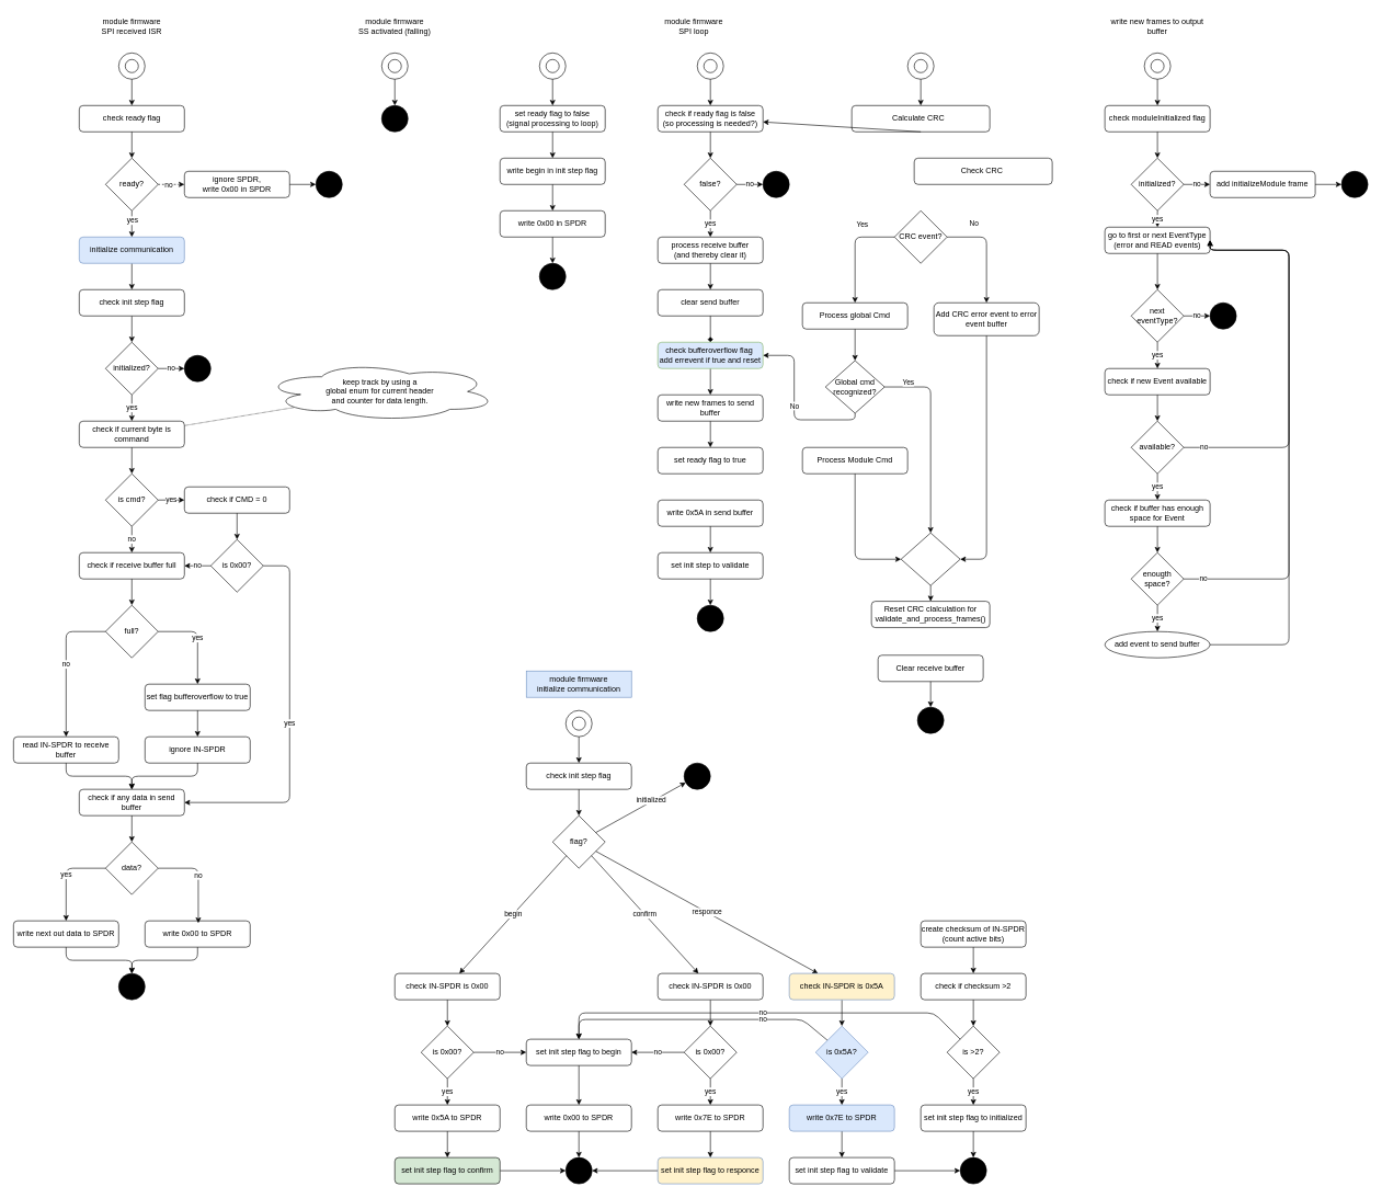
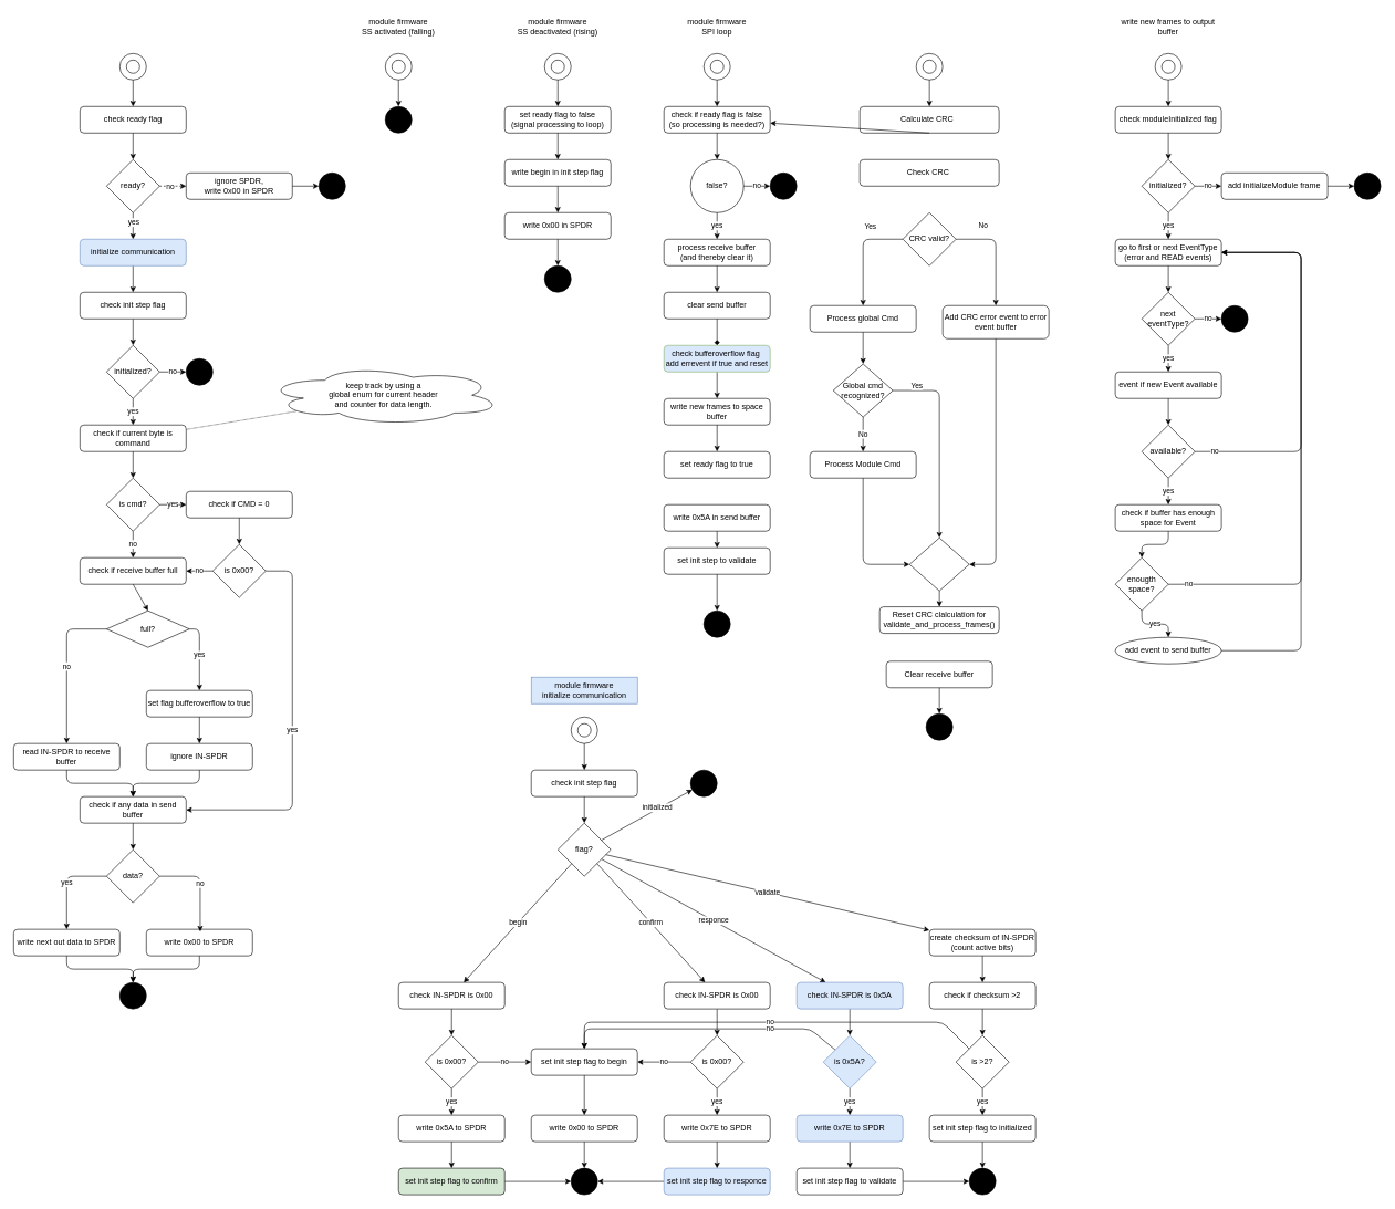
- <mxCell id="2" value="module firmware&lt;br&gt;SPI received ISR" style="rounded=0;whiteSpace=wrap;html=1;fillColor=none;strokeColor=none;" parent="1" vertex="1"><mxGeometry x="120" y="20" width="160" height="40" as="geometry" /></mxCell>
+ <mxCell id="24" value="module firmware&lt;br&gt;SS deactivated (rising)" style="rounded=0;whiteSpace=wrap;html=1;fillColor=none;strokeColor=none;" parent="1" vertex="1"><mxGeometry x="760" y="20" width="160" height="40" as="geometry" /></mxCell>
- <mxCell id="57" value="module firmware&lt;br&gt;SPI loop" style="rounded=0;whiteSpace=wrap;html=1;fillColor=none;strokeColor=none;" parent="1" vertex="1"><mxGeometry x="975" y="20" width="160" height="40" as="geometry" /></mxCell>
+ <mxCell id="57" value="module firmware&lt;br&gt;SPI loop" style="rounded=0;whiteSpace=wrap;html=1;fillColor=none;strokeColor=none;" parent="1" vertex="1"><mxGeometry x="1000" y="20" width="160" height="40" as="geometry" /></mxCell>
- <mxCell id="196" value="Check CRC&amp;nbsp;" style="rounded=1;whiteSpace=wrap;html=1;fillColor=none;" vertex="1" parent="1"><mxGeometry x="1390" y="240" width="210" height="40" as="geometry" /></mxCell>
+ <mxCell id="196" value="Check CRC&amp;nbsp;" style="rounded=1;whiteSpace=wrap;html=1;fillColor=none;" vertex="1" parent="1"><mxGeometry x="1295" y="240" width="210" height="40" as="geometry" /></mxCell>
- <mxCell id="67" value="false?" style="rhombus;whiteSpace=wrap;html=1;fillColor=none;" parent="1" vertex="1"><mxGeometry x="1040" y="240" width="80" height="80" as="geometry" /></mxCell>
+ <mxCell id="67" value="false?" style="ellipse;whiteSpace=wrap;html=1;fillColor=none;" parent="1" vertex="1"><mxGeometry x="1040" y="240" width="80" height="80" as="geometry" /></mxCell>
- <mxCell id="201" value="CRC event?" style="rhombus;whiteSpace=wrap;html=1;fillColor=none;" vertex="1" parent="1"><mxGeometry x="1360" y="320" width="80" height="80" as="geometry" /></mxCell>
+ <mxCell id="201" value="CRC valid?" style="rhombus;whiteSpace=wrap;html=1;fillColor=none;" vertex="1" parent="1"><mxGeometry x="1360" y="320" width="80" height="80" as="geometry" /></mxCell>
- <mxCell id="93" value="go to first or next EventType&lt;br&gt;(error and READ events)" style="rounded=1;whiteSpace=wrap;html=1;fillColor=none;" parent="1" vertex="1"><mxGeometry x="1680" y="345" width="160" height="40" as="geometry" /></mxCell>
+ <mxCell id="93" value="go to first or next EventType&lt;br&gt;(error and READ events)" style="rounded=1;whiteSpace=wrap;html=1;fillColor=none;" parent="1" vertex="1"><mxGeometry x="1680" y="360" width="160" height="40" as="geometry" /></mxCell>
- <mxCell id="95" value="check if new Event available" style="rounded=1;whiteSpace=wrap;html=1;fillColor=none;" parent="1" vertex="1"><mxGeometry x="1680" y="560" width="160" height="40" as="geometry" /></mxCell>
+ <mxCell id="95" value="event if new Event available" style="rounded=1;whiteSpace=wrap;html=1;fillColor=none;" parent="1" vertex="1"><mxGeometry x="1680" y="560" width="160" height="40" as="geometry" /></mxCell>
- <mxCell id="76" value="write new frames to send buffer" style="rounded=1;whiteSpace=wrap;html=1;fillColor=none;" parent="1" vertex="1"><mxGeometry x="1000" y="600" width="160" height="40" as="geometry" /></mxCell>
+ <mxCell id="76" value="write new frames to space buffer" style="rounded=1;whiteSpace=wrap;html=1;fillColor=none;" parent="1" vertex="1"><mxGeometry x="1000" y="600" width="160" height="40" as="geometry" /></mxCell>
- <mxCell id="206" value="No" style="edgeStyle=orthogonalEdgeStyle;html=1;exitX=0.5;exitY=1;exitDx=0;exitDy=0;" edge="1" parent="1" source="209" target="181"><mxGeometry relative="1" as="geometry" /></mxCell>
+ <mxCell id="206" value="No" style="edgeStyle=orthogonalEdgeStyle;html=1;exitX=0.5;exitY=1;exitDx=0;exitDy=0;entryX=0.5;entryY=0;entryDx=0;entryDy=0;" edge="1" parent="1" source="209" target="211"><mxGeometry relative="1" as="geometry" /></mxCell>
- <mxCell id="179" value="set init step to validate" style="rounded=1;whiteSpace=wrap;html=1;fillColor=none;" parent="1" vertex="1"><mxGeometry x="1000" y="840" width="160" height="40" as="geometry" /></mxCell>
+ <mxCell id="179" value="set init step to validate" style="rounded=1;whiteSpace=wrap;html=1;fillColor=none;" parent="1" vertex="1"><mxGeometry x="1000" y="825" width="160" height="40" as="geometry" /></mxCell>
- <mxCell id="109" value="enougth&lt;br&gt;space?" style="rhombus;whiteSpace=wrap;html=1;fillColor=none;" parent="1" vertex="1"><mxGeometry x="1720" y="840" width="80" height="80" as="geometry" /></mxCell>
+ <mxCell id="109" value="enougth&lt;br&gt;space?" style="rhombus;whiteSpace=wrap;html=1;fillColor=none;" parent="1" vertex="1"><mxGeometry x="1680" y="840" width="80" height="80" as="geometry" /></mxCell>
- <mxCell id="50" value="full?" style="rhombus;whiteSpace=wrap;html=1;fillColor=none;" parent="1" vertex="1"><mxGeometry x="160" y="920" width="80" height="80" as="geometry" /></mxCell>
+ <mxCell id="50" value="full?" style="rhombus;whiteSpace=wrap;html=1;fillColor=none;" parent="1" vertex="1"><mxGeometry x="160" y="920" width="125" height="55" as="geometry" /></mxCell>
+ <mxCell id="132" value="validate" style="edgeStyle=none;html=1;" parent="1" source="135" target="161" edge="1"><mxGeometry relative="1" as="geometry" /></mxCell>
- <mxCell id="150" value="check IN-SPDR is 0x5A" style="rounded=1;whiteSpace=wrap;html=1;fillColor=#fff2cc;strokeColor=#6c8ebf;" parent="1" vertex="1"><mxGeometry x="1200" y="1480" width="160" height="40" as="geometry" /></mxCell>
+ <mxCell id="150" value="check IN-SPDR is 0x5A" style="rounded=1;whiteSpace=wrap;html=1;fillColor=#dae8fc;strokeColor=#6c8ebf;" parent="1" vertex="1"><mxGeometry x="1200" y="1480" width="160" height="40" as="geometry" /></mxCell>
- <mxCell id="189" value="set init step flag to responce" style="rounded=1;whiteSpace=wrap;html=1;fillColor=#fff2cc;strokeColor=#6c8ebf;" parent="1" vertex="1"><mxGeometry x="1000" y="1760" width="160" height="40" as="geometry" /></mxCell>
+ <mxCell id="189" value="set init step flag to responce" style="rounded=1;whiteSpace=wrap;html=1;fillColor=#dae8fc;strokeColor=#6c8ebf;" parent="1" vertex="1"><mxGeometry x="1000" y="1760" width="160" height="40" as="geometry" /></mxCell>
